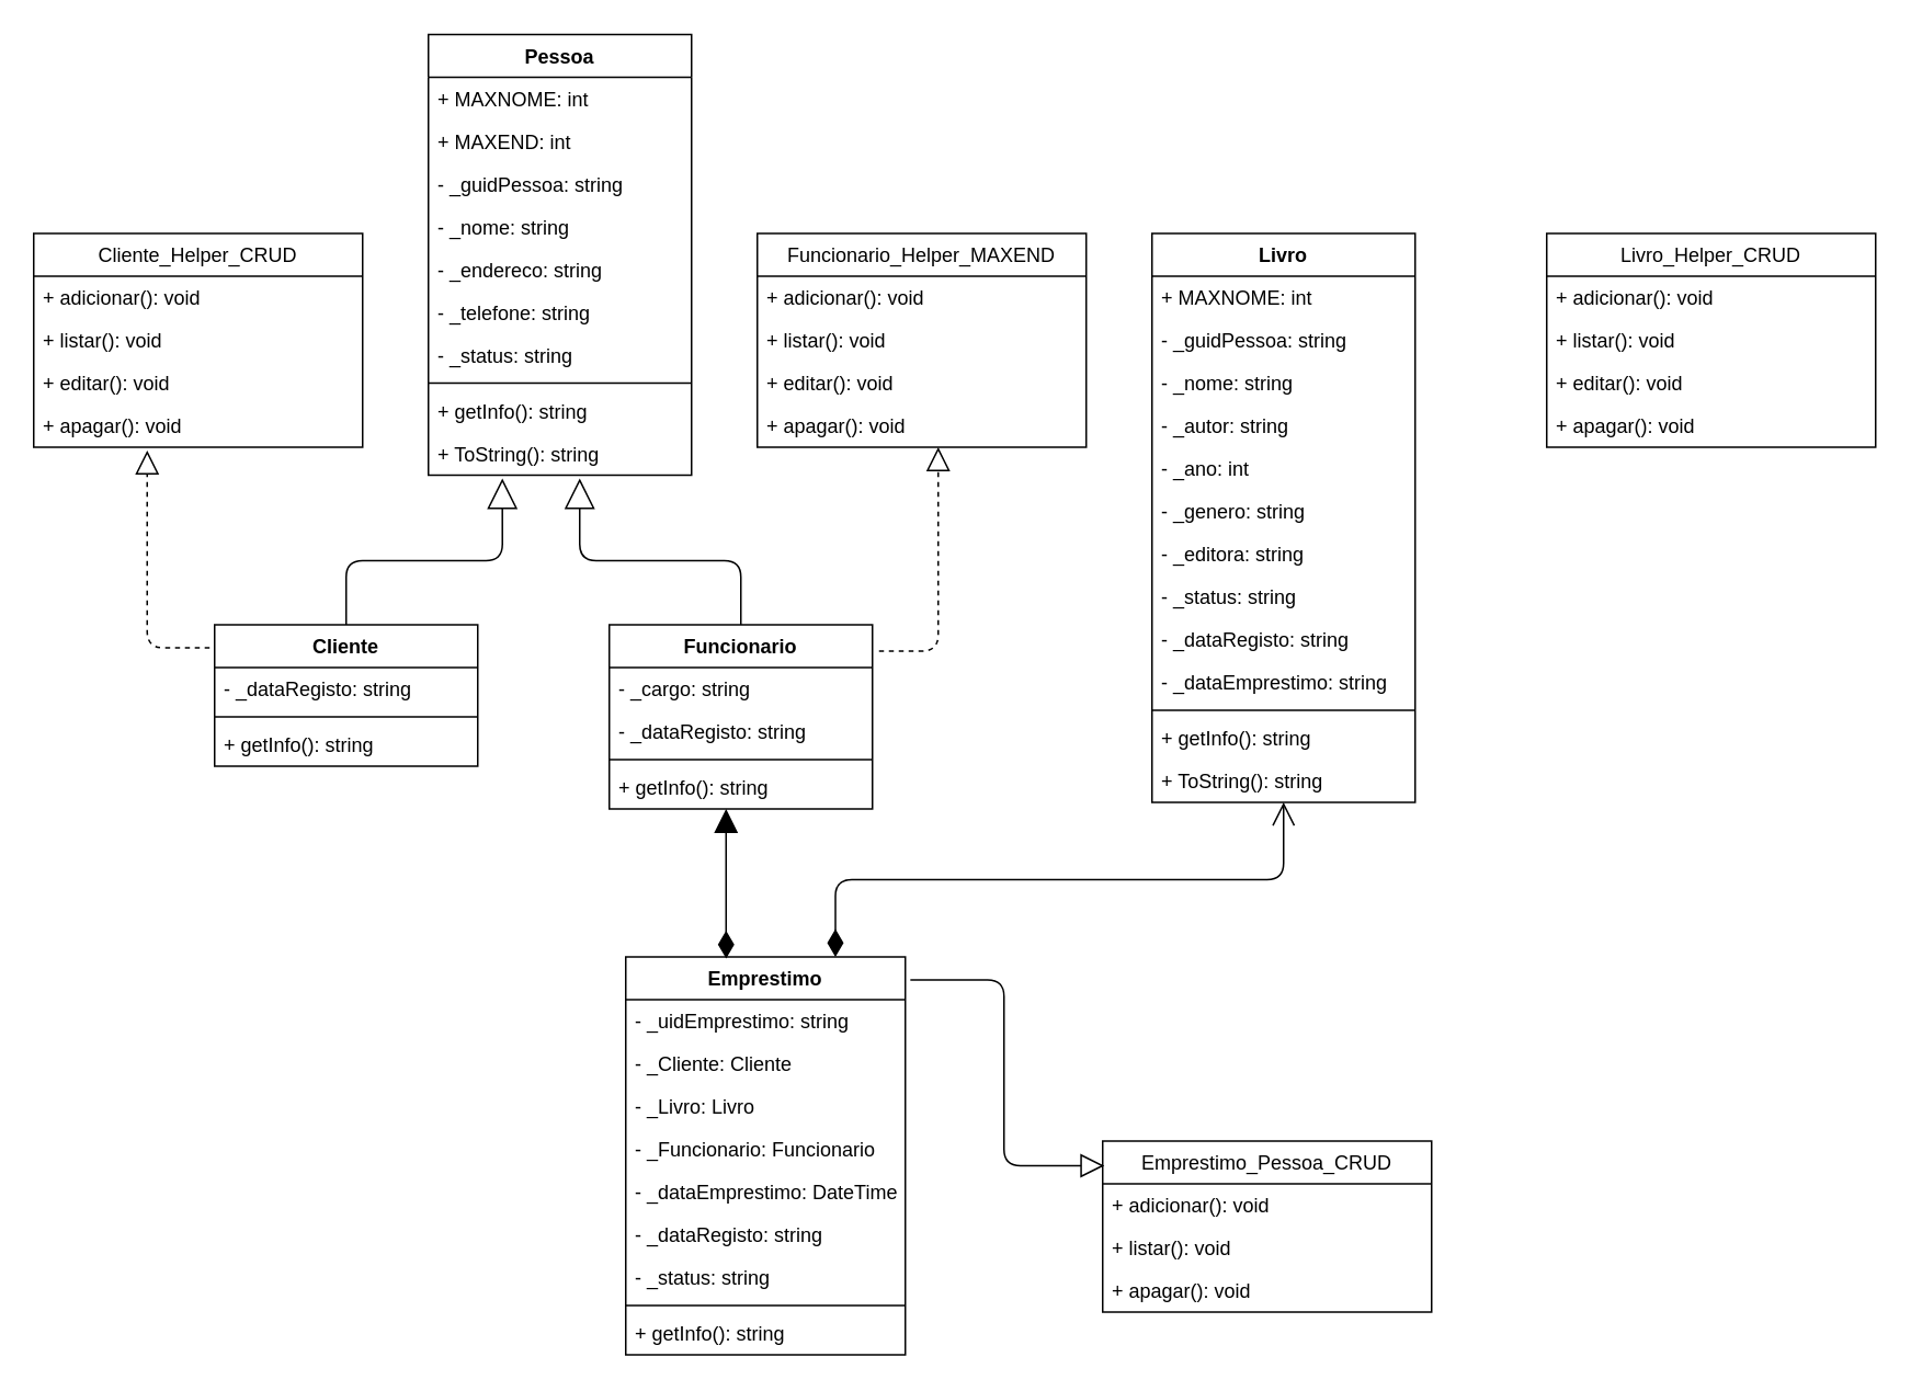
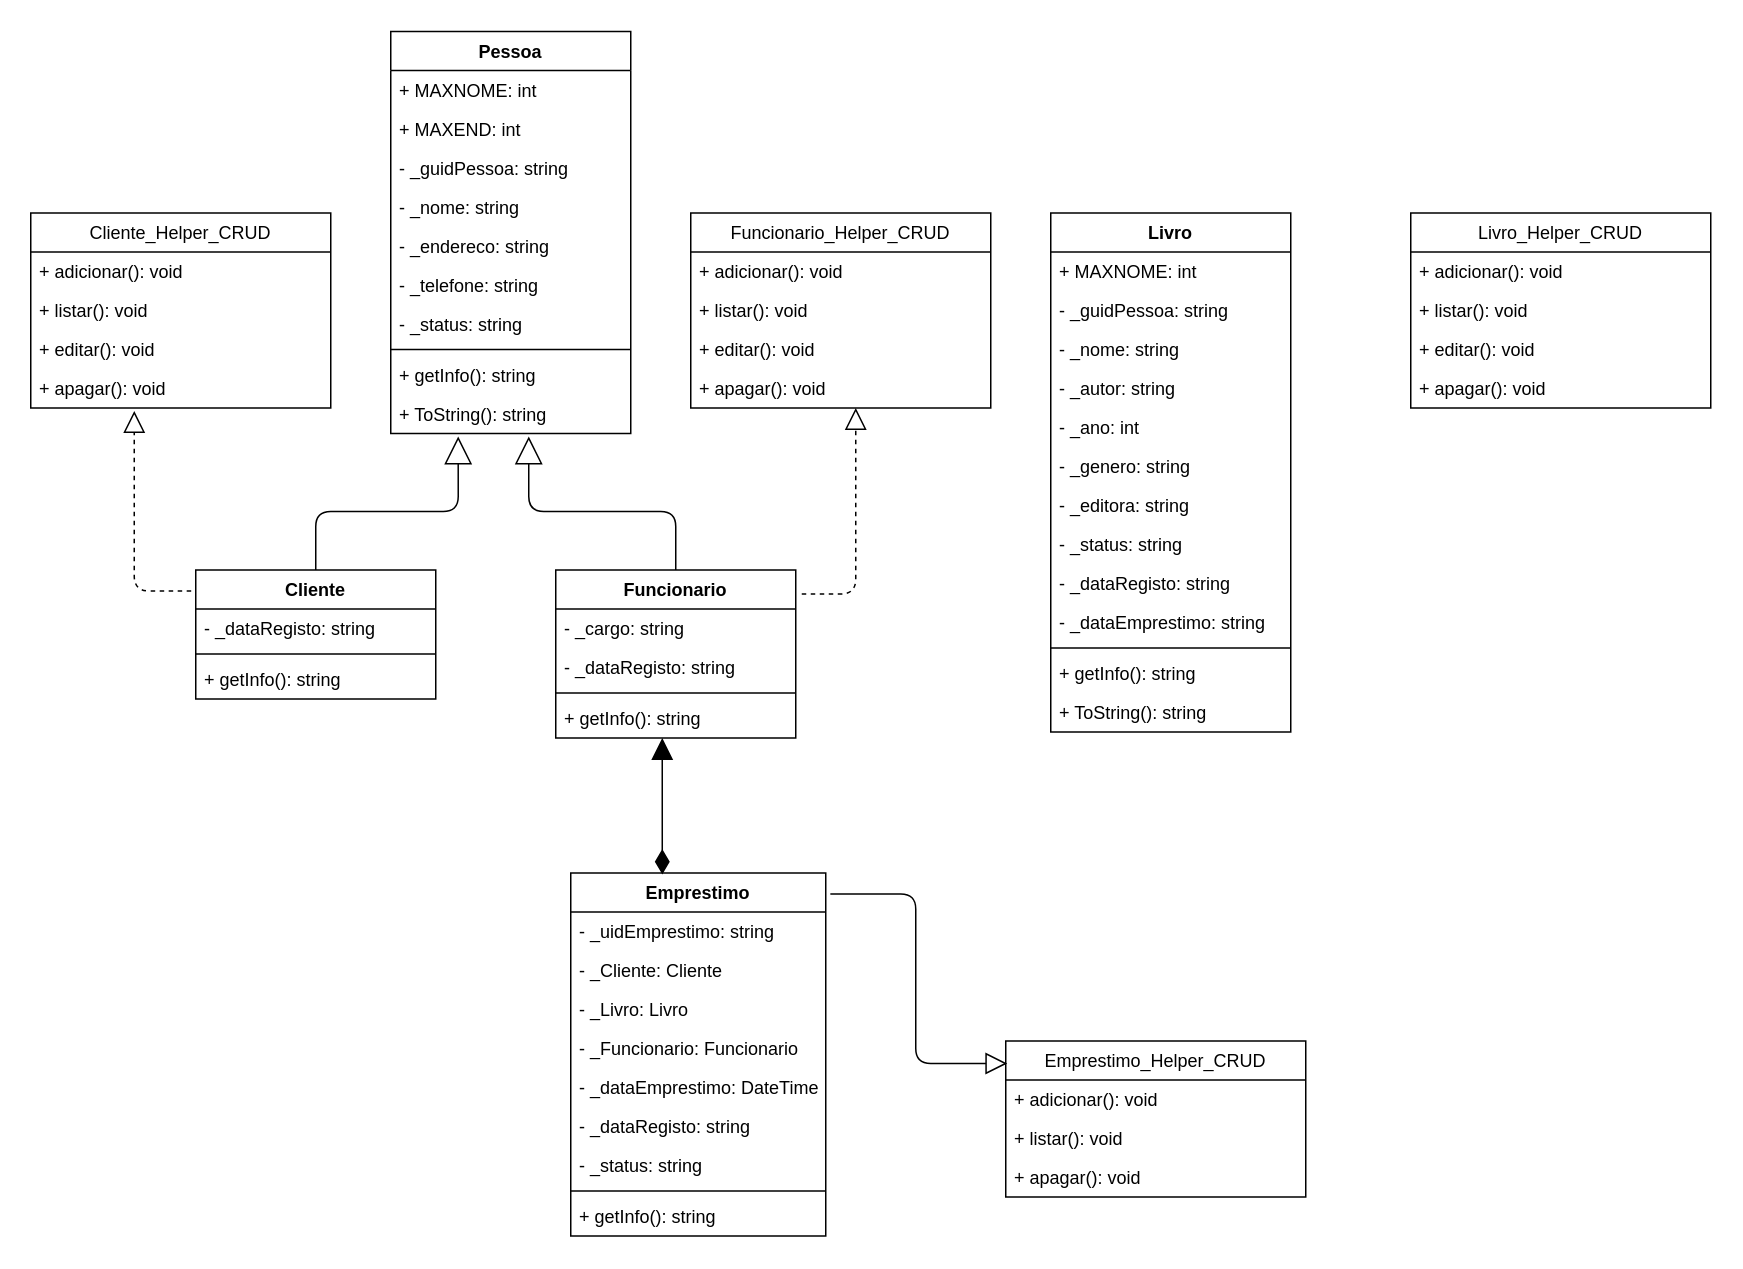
- <mxCell id="41" value="Funcionario_Helper_MAXEND" style="swimlane;fontStyle=0;childLayout=stackLayout;horizontal=1;startSize=26;fillColor=none;horizontalStack=0;resizeParent=1;resizeParentMax=0;resizeLast=0;collapsible=1;marginBottom=0;" vertex="1" parent="1"><mxGeometry x="460" y="141.5" width="200" height="130" as="geometry" /></mxCell>
+ <mxCell id="41" value="Funcionario_Helper_CRUD" style="swimlane;fontStyle=0;childLayout=stackLayout;horizontal=1;startSize=26;fillColor=none;horizontalStack=0;resizeParent=1;resizeParentMax=0;resizeLast=0;collapsible=1;marginBottom=0;" vertex="1" parent="1"><mxGeometry x="460" y="141.5" width="200" height="130" as="geometry" /></mxCell>
- <mxCell id="71" value="" style="endArrow=open;html=1;endSize=12;startArrow=diamondThin;startSize=14;startFill=1;edgeStyle=orthogonalEdgeStyle;align=left;verticalAlign=bottom;exitX=0.75;exitY=0;exitDx=0;exitDy=0;" edge="1" parent="1" source="51" target="13"><mxGeometry x="-0.5" y="80" relative="1" as="geometry"><mxPoint x="530" y="540.5" as="sourcePoint" /><mxPoint x="690" y="540.5" as="targetPoint" /><mxPoint as="offset" /></mxGeometry></mxCell>
- <mxCell id="61" value="Emprestimo_Pessoa_CRUD" style="swimlane;fontStyle=0;childLayout=stackLayout;horizontal=1;startSize=26;fillColor=none;horizontalStack=0;resizeParent=1;resizeParentMax=0;resizeLast=0;collapsible=1;marginBottom=0;" vertex="1" parent="1"><mxGeometry x="670" y="693.5" width="200" height="104" as="geometry" /></mxCell>
+ <mxCell id="61" value="Emprestimo_Helper_CRUD" style="swimlane;fontStyle=0;childLayout=stackLayout;horizontal=1;startSize=26;fillColor=none;horizontalStack=0;resizeParent=1;resizeParentMax=0;resizeLast=0;collapsible=1;marginBottom=0;" vertex="1" parent="1"><mxGeometry x="670" y="693.5" width="200" height="104" as="geometry" /></mxCell>
